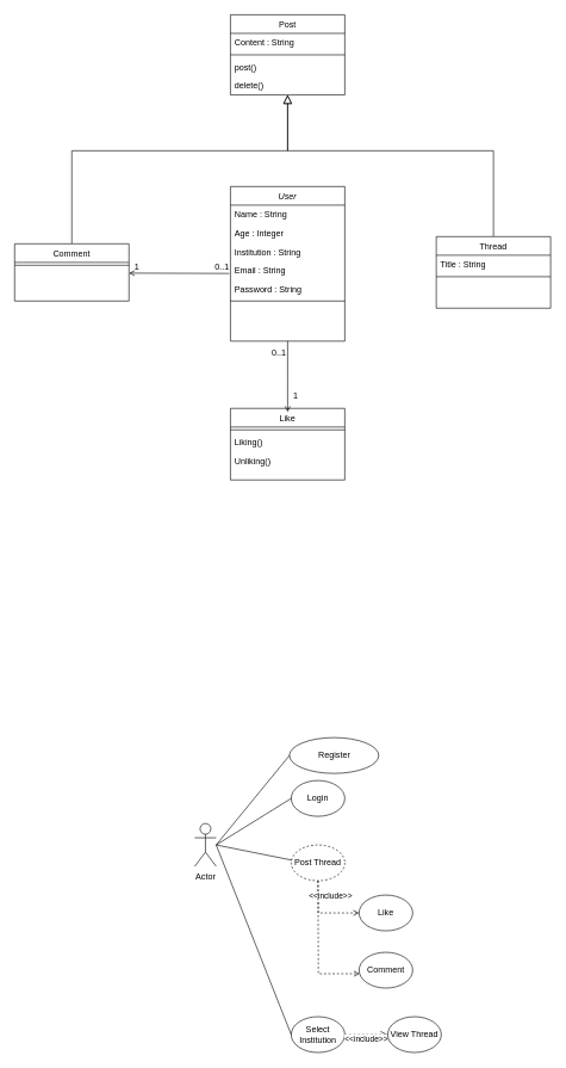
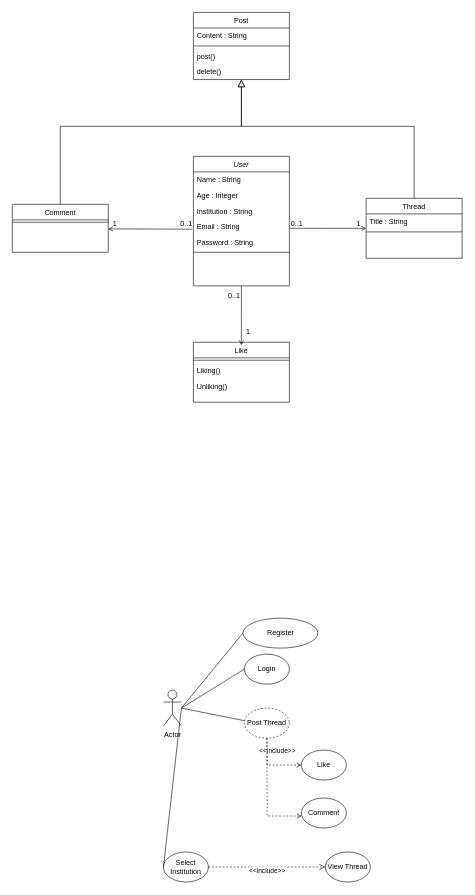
+ <mxCell id="14" value="" style="endArrow=open;shadow=0;strokeWidth=1;rounded=0;endFill=1;edgeStyle=elbowEdgeStyle;elbow=vertical;" parent="1" source="2" target="11" edge="1"><mxGeometry x="0.5" y="41" relative="1" as="geometry"><mxPoint x="482" y="382" as="sourcePoint" /><mxPoint x="642" y="382" as="targetPoint" /><mxPoint x="-40" y="32" as="offset" /></mxGeometry></mxCell>
+ <mxCell id="15" value="0..1" style="resizable=0;align=left;verticalAlign=bottom;labelBackgroundColor=none;fontSize=12;" parent="14" connectable="0" vertex="1"><mxGeometry x="-1" relative="1" as="geometry"><mxPoint x="1" y="1" as="offset" /></mxGeometry></mxCell>
+ <mxCell id="16" value="1" style="resizable=0;align=right;verticalAlign=bottom;labelBackgroundColor=none;fontSize=12;" parent="14" connectable="0" vertex="1"><mxGeometry x="1" relative="1" as="geometry"><mxPoint x="-8" y="1" as="offset" /></mxGeometry></mxCell>
- <mxCell id="43" value="Select Institution" style="ellipse;whiteSpace=wrap;html=1;" vertex="1" parent="1"><mxGeometry x="407" y="1420" width="75" height="50" as="geometry" /></mxCell>
+ <mxCell id="43" value="Select Institution" style="ellipse;whiteSpace=wrap;html=1;" vertex="1" parent="1"><mxGeometry x="272" y="1420" width="75" height="50" as="geometry" /></mxCell>
